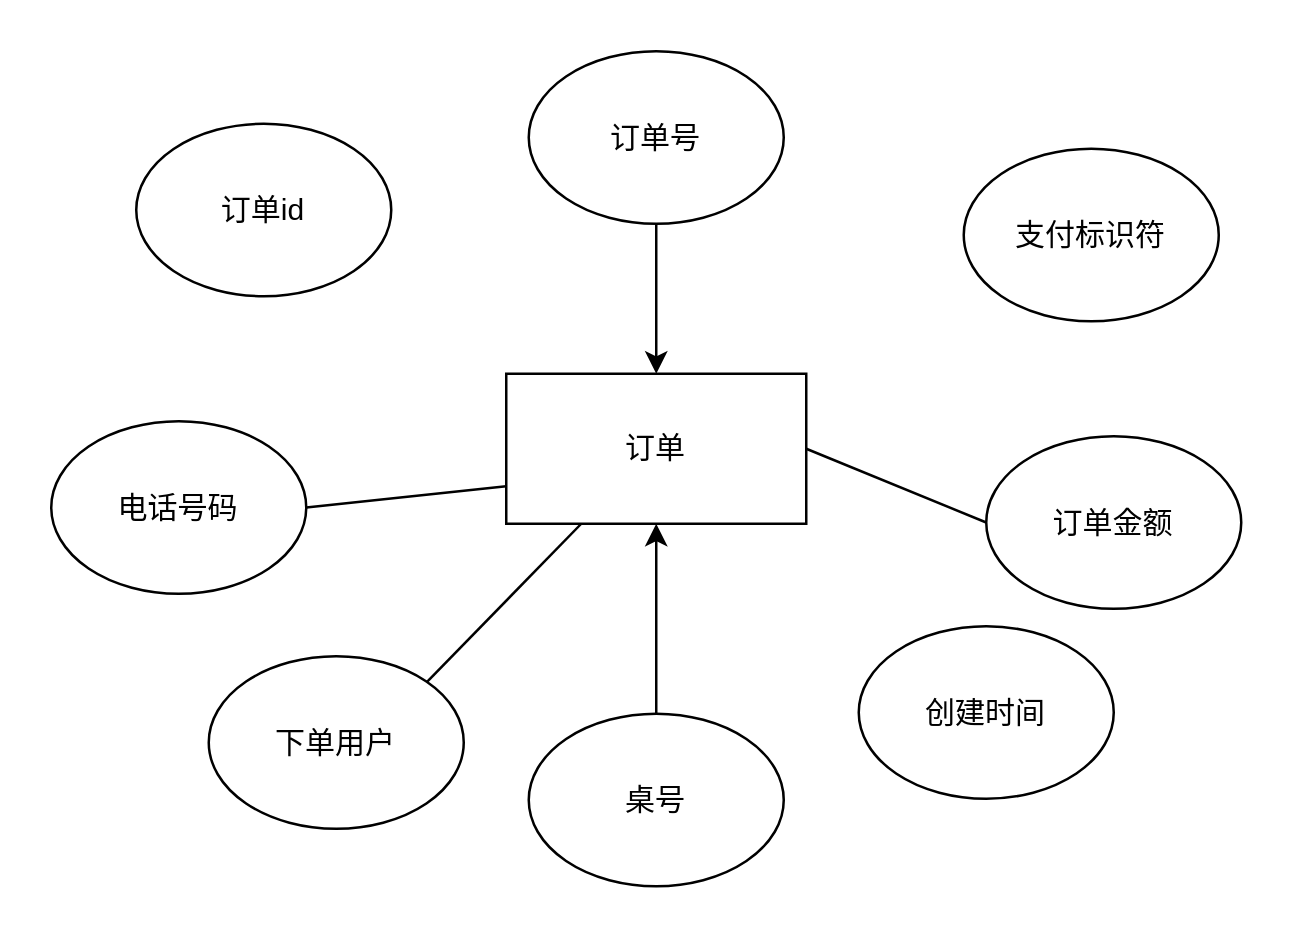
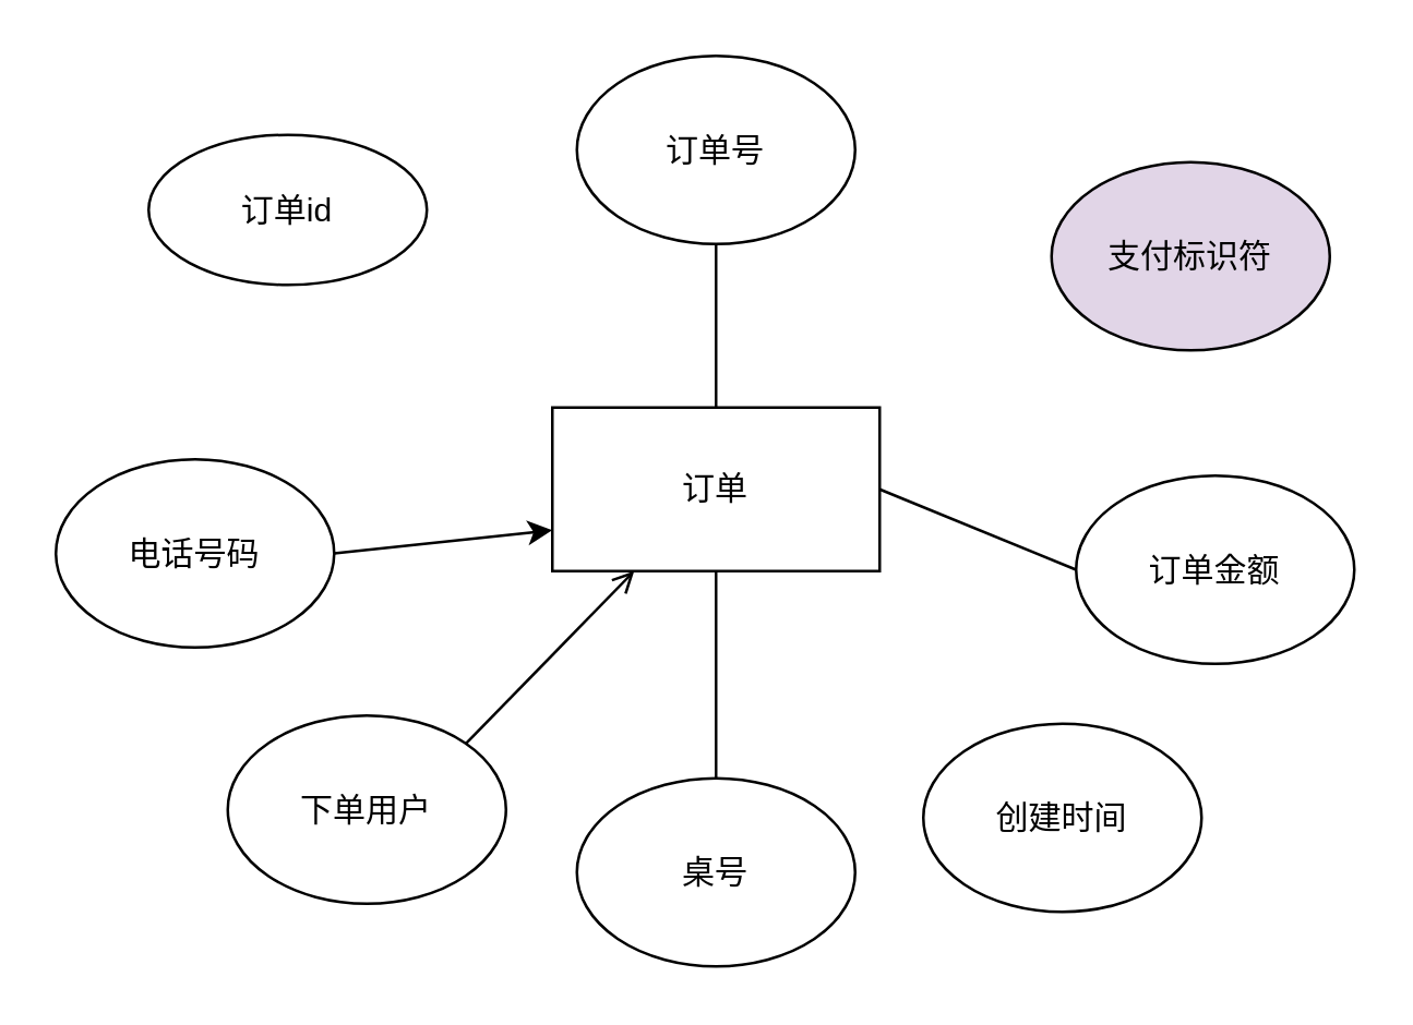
- <mxCell id="9" value="订单id" style="ellipse;whiteSpace=wrap;html=1;" vertex="1" parent="1"><mxGeometry x="54" y="49" width="102" height="69" as="geometry" /></mxCell>
+ <mxCell id="9" value="订单id" style="ellipse;whiteSpace=wrap;html=1;" vertex="1" parent="1"><mxGeometry x="54" y="49" width="102" height="55" as="geometry" /></mxCell>
- <mxCell id="4" value="支付标识符" style="ellipse;whiteSpace=wrap;html=1;" vertex="1" parent="1"><mxGeometry x="385" y="59" width="102" height="69" as="geometry" /></mxCell>
+ <mxCell id="4" value="支付标识符" style="ellipse;whiteSpace=wrap;html=1;fillColor=#e1d5e7;" vertex="1" parent="1"><mxGeometry x="385" y="59" width="102" height="69" as="geometry" /></mxCell>
- <mxCell id="10" value="" style="endArrow=classic;html=1;rounded=0;entryX=0.5;entryY=0;entryDx=0;entryDy=0;exitX=0.5;exitY=1;exitDx=0;exitDy=0;" edge="1" parent="1" source="3" target="2"><mxGeometry width="50" height="50" relative="1" as="geometry"><mxPoint x="218" y="250" as="sourcePoint" /><mxPoint x="268" y="200" as="targetPoint" /></mxGeometry></mxCell>
+ <mxCell id="10" value="" style="endArrow=none;html=1;rounded=0;entryX=0.5;entryY=0;entryDx=0;entryDy=0;exitX=0.5;exitY=1;exitDx=0;exitDy=0;" edge="1" parent="1" source="3" target="2"><mxGeometry width="50" height="50" relative="1" as="geometry"><mxPoint x="218" y="250" as="sourcePoint" /><mxPoint x="268" y="200" as="targetPoint" /></mxGeometry></mxCell>
- <mxCell id="13" value="" style="endArrow=none;html=1;rounded=0;entryX=0;entryY=0.75;entryDx=0;entryDy=0;exitX=1;exitY=0.5;exitDx=0;exitDy=0;" edge="1" parent="1" source="8" target="2"><mxGeometry width="50" height="50" relative="1" as="geometry"><mxPoint x="331" y="119" as="sourcePoint" /><mxPoint x="312" y="199" as="targetPoint" /></mxGeometry></mxCell>
+ <mxCell id="13" value="" style="endArrow=classic;html=1;rounded=0;entryX=0;entryY=0.75;entryDx=0;entryDy=0;exitX=1;exitY=0.5;exitDx=0;exitDy=0;" edge="1" parent="1" source="8" target="2"><mxGeometry width="50" height="50" relative="1" as="geometry"><mxPoint x="331" y="119" as="sourcePoint" /><mxPoint x="312" y="199" as="targetPoint" /></mxGeometry></mxCell>
- <mxCell id="12" value="" style="endArrow=none;html=1;rounded=0;entryX=0.25;entryY=1;entryDx=0;entryDy=0;exitX=1;exitY=0;exitDx=0;exitDy=0;" edge="1" parent="1" source="7" target="2"><mxGeometry width="50" height="50" relative="1" as="geometry"><mxPoint x="321" y="109" as="sourcePoint" /><mxPoint x="302" y="189" as="targetPoint" /></mxGeometry></mxCell>
+ <mxCell id="12" value="" style="endArrow=open;html=1;rounded=0;entryX=0.25;entryY=1;entryDx=0;entryDy=0;exitX=1;exitY=0;exitDx=0;exitDy=0;" edge="1" parent="1" source="7" target="2"><mxGeometry width="50" height="50" relative="1" as="geometry"><mxPoint x="321" y="109" as="sourcePoint" /><mxPoint x="302" y="189" as="targetPoint" /></mxGeometry></mxCell>
- <mxCell id="15" value="" style="endArrow=classic;html=1;rounded=0;entryX=0.5;entryY=1;entryDx=0;entryDy=0;exitX=0.5;exitY=0;exitDx=0;exitDy=0;" edge="1" parent="1" source="14" target="2"><mxGeometry width="50" height="50" relative="1" as="geometry"><mxPoint x="180" y="282" as="sourcePoint" /><mxPoint x="242" y="219" as="targetPoint" /></mxGeometry></mxCell>
+ <mxCell id="15" value="" style="endArrow=none;html=1;rounded=0;entryX=0.5;entryY=1;entryDx=0;entryDy=0;exitX=0.5;exitY=0;exitDx=0;exitDy=0;" edge="1" parent="1" source="14" target="2"><mxGeometry width="50" height="50" relative="1" as="geometry"><mxPoint x="180" y="282" as="sourcePoint" /><mxPoint x="242" y="219" as="targetPoint" /></mxGeometry></mxCell>
- <mxCell id="6" value="创建时间" style="ellipse;whiteSpace=wrap;html=1;" vertex="1" parent="1"><mxGeometry x="343" y="250" width="102" height="69" as="geometry" /></mxCell>
+ <mxCell id="6" value="创建时间" style="ellipse;whiteSpace=wrap;html=1;" vertex="1" parent="1"><mxGeometry x="338" y="265" width="102" height="69" as="geometry" /></mxCell>
